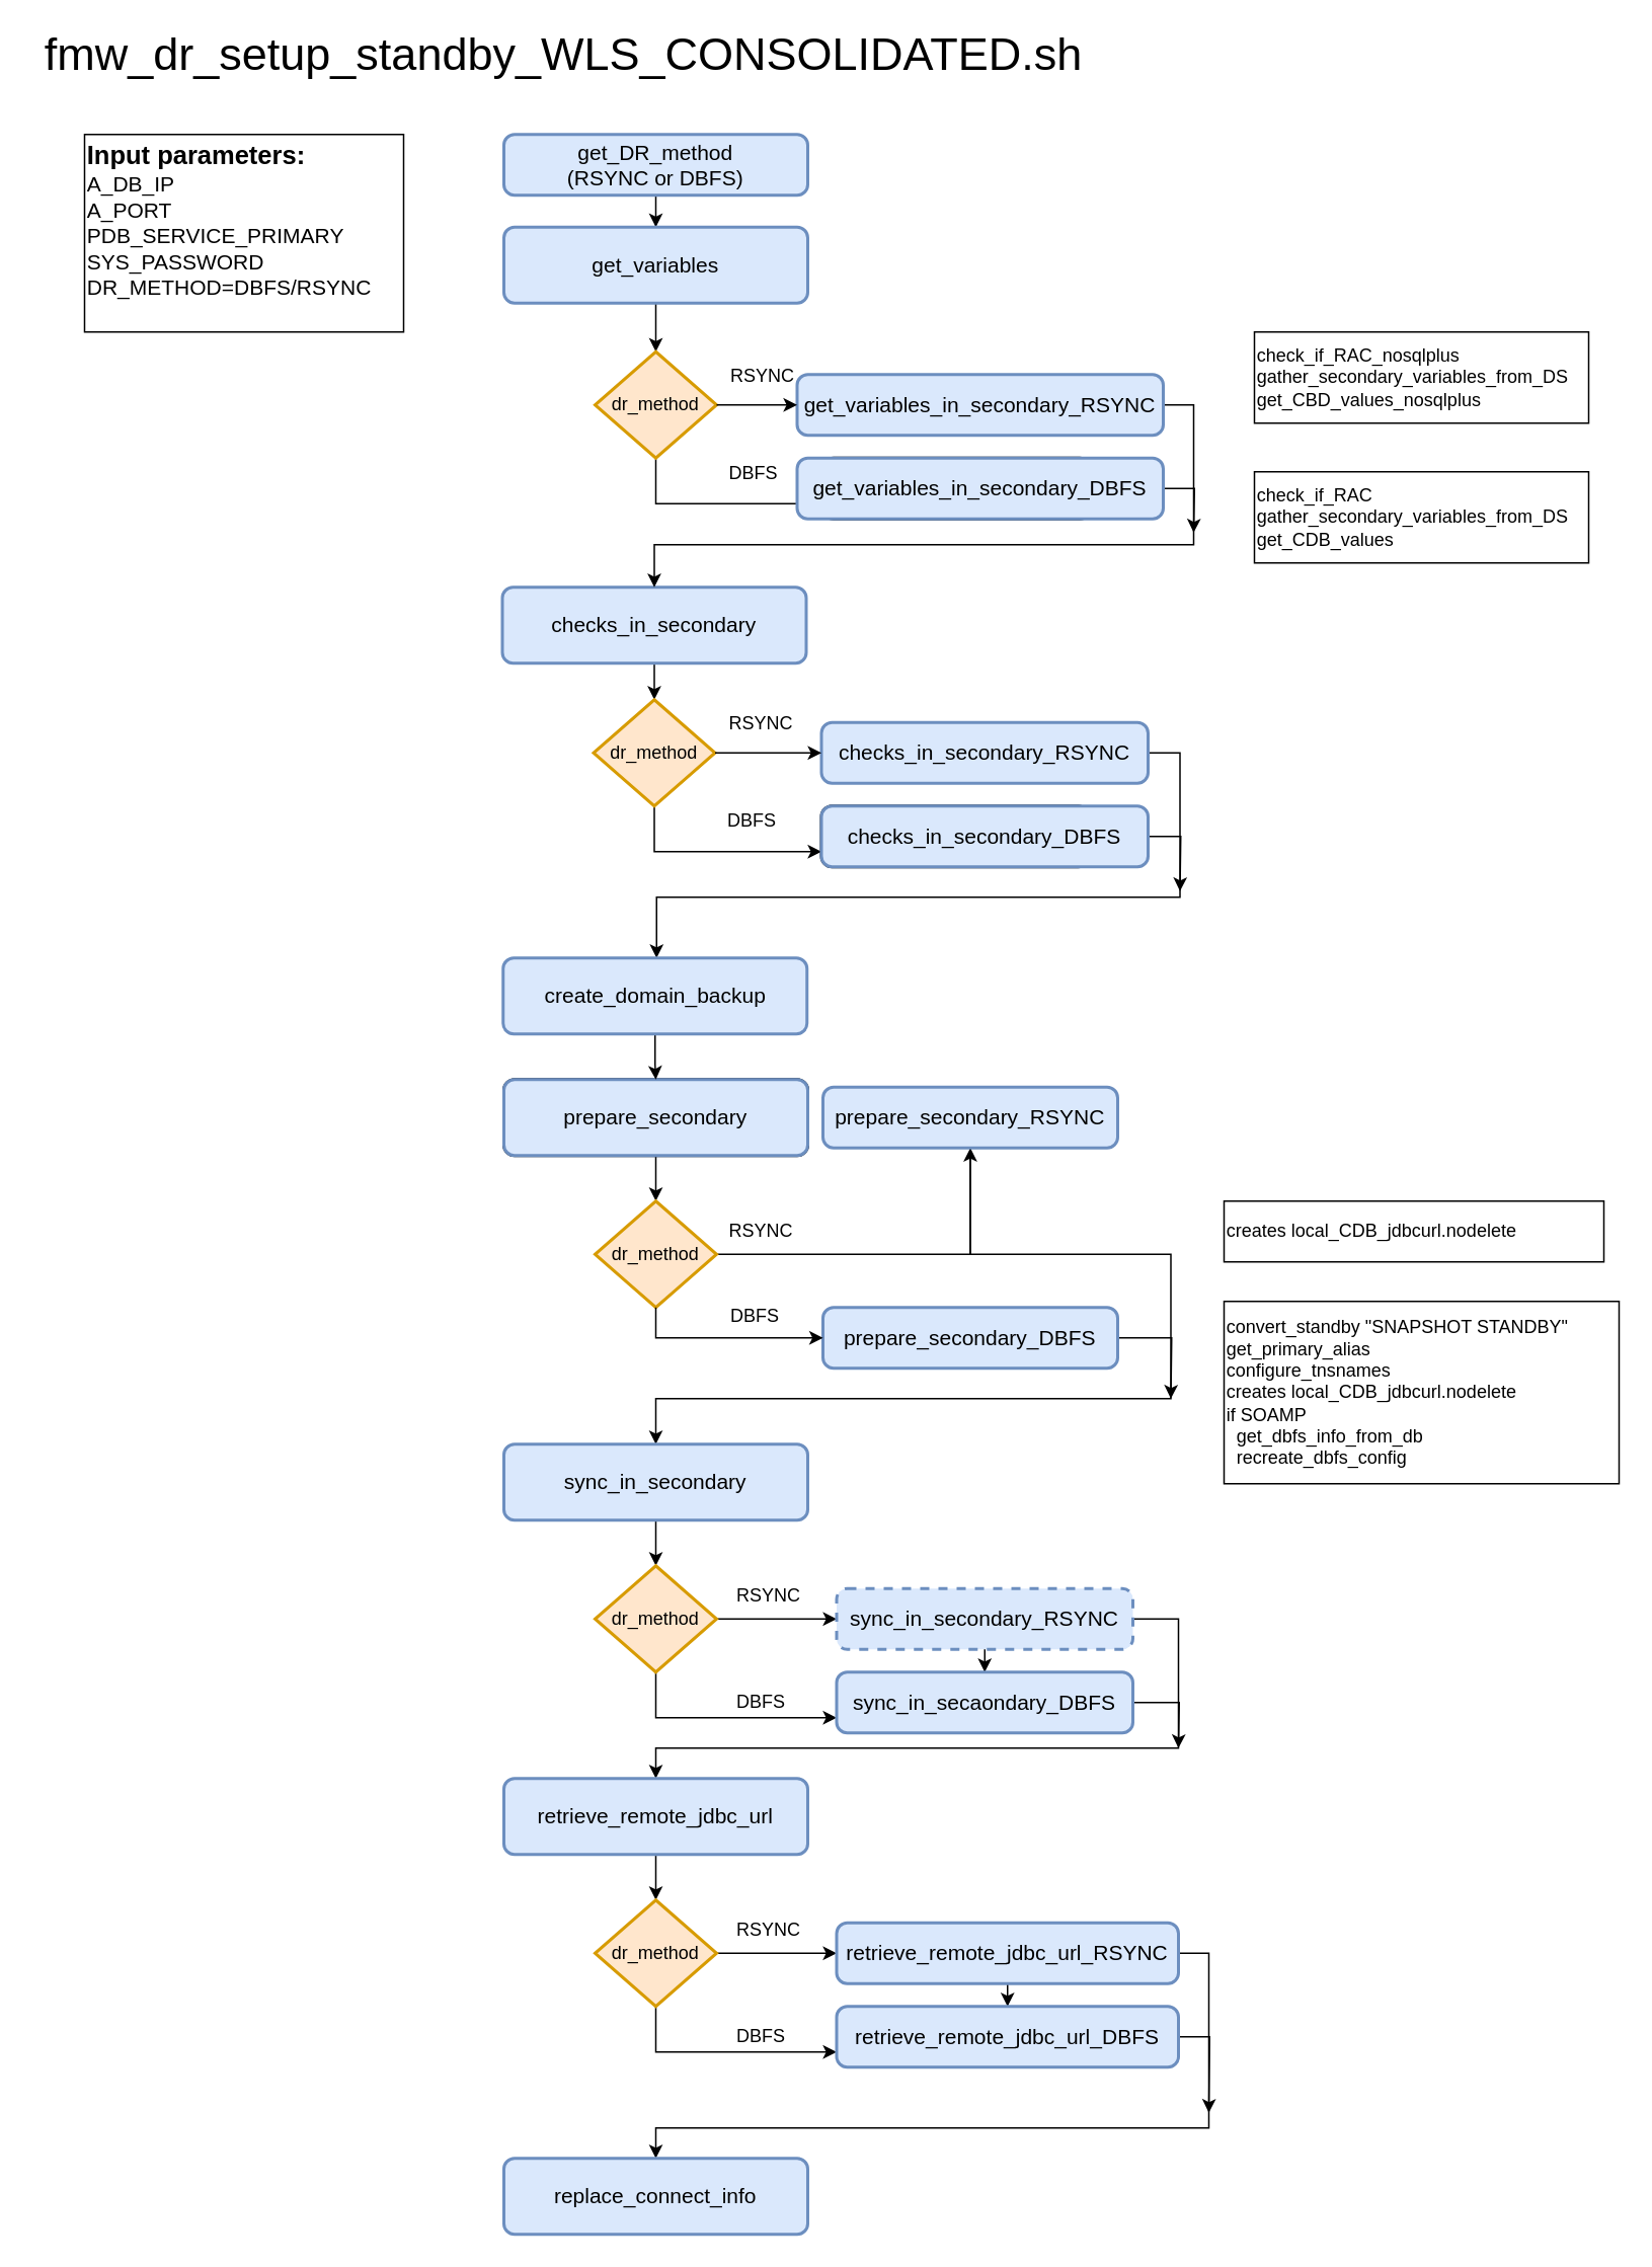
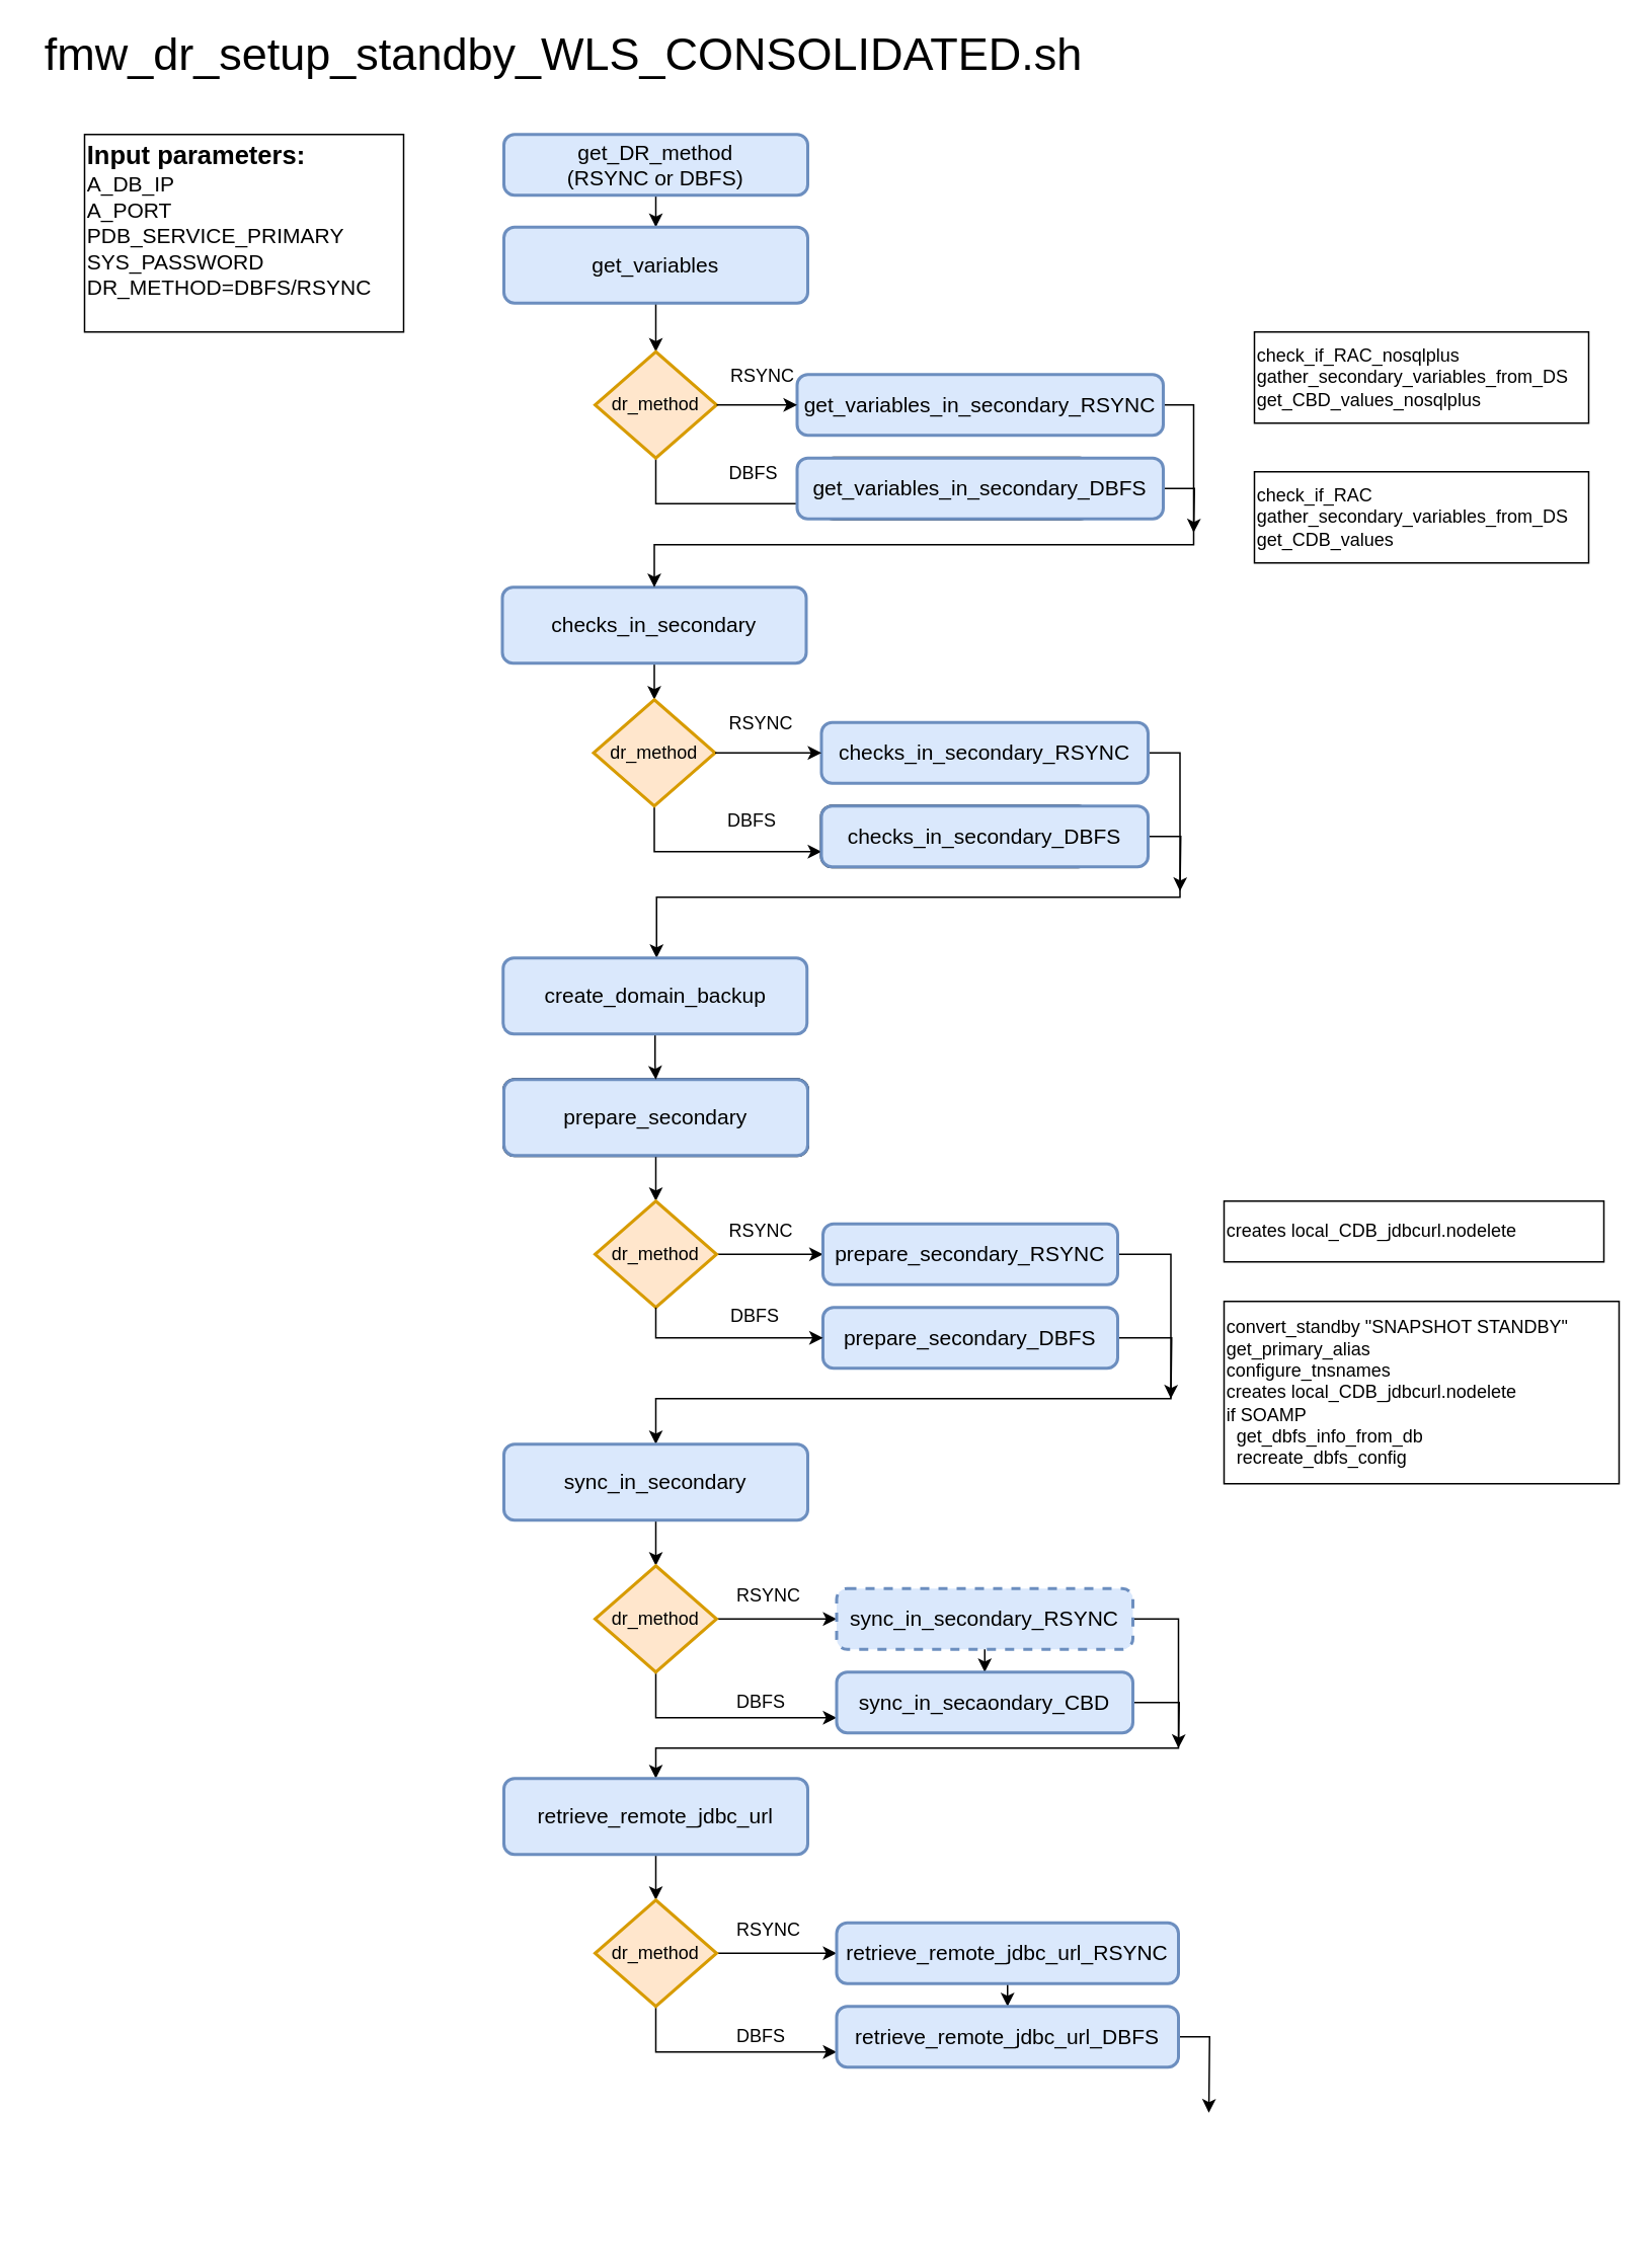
- <mxCell id="19" value="&lt;font style=&quot;font-size: 14px&quot;&gt;prepare_secondary_RSYNC&lt;/font&gt;" style="rounded=1;whiteSpace=wrap;html=1;absoluteArcSize=1;arcSize=14;strokeWidth=2;fillColor=#dae8fc;strokeColor=#6c8ebf;" parent="1" vertex="1"><mxGeometry x="541" y="715" width="194" height="40" as="geometry" /></mxCell>
+ <mxCell id="19" value="&lt;font style=&quot;font-size: 14px&quot;&gt;prepare_secondary_RSYNC&lt;/font&gt;" style="rounded=1;whiteSpace=wrap;html=1;absoluteArcSize=1;arcSize=14;strokeWidth=2;fillColor=#dae8fc;strokeColor=#6c8ebf;" parent="1" vertex="1"><mxGeometry x="541" y="805" width="194" height="40" as="geometry" /></mxCell>
- <mxCell id="31" value="&lt;font style=&quot;font-size: 14px&quot;&gt;sync_in_secaondary_DBFS&lt;/font&gt;" style="rounded=1;whiteSpace=wrap;html=1;absoluteArcSize=1;arcSize=14;strokeWidth=2;fillColor=#dae8fc;strokeColor=#6c8ebf;" parent="1" vertex="1"><mxGeometry x="550" y="1100" width="195" height="40" as="geometry" /></mxCell>
+ <mxCell id="31" value="&lt;font style=&quot;font-size: 14px&quot;&gt;sync_in_secaondary_CBD&lt;/font&gt;" style="rounded=1;whiteSpace=wrap;html=1;absoluteArcSize=1;arcSize=14;strokeWidth=2;fillColor=#dae8fc;strokeColor=#6c8ebf;" parent="1" vertex="1"><mxGeometry x="550" y="1100" width="195" height="40" as="geometry" /></mxCell>
- <mxCell id="64" style="edgeStyle=orthogonalEdgeStyle;rounded=0;orthogonalLoop=1;jettySize=auto;html=1;entryX=0.5;entryY=0;entryDx=0;entryDy=0;align=center;" parent="1" source="65" target="70" edge="1"><mxGeometry relative="1" as="geometry"><Array as="points"><mxPoint x="795" y="1285" /><mxPoint x="795" y="1400" /><mxPoint x="431" y="1400" /></Array></mxGeometry></mxCell>
- <mxCell id="70" value="&lt;font style=&quot;font-size: 14px&quot;&gt;replace_connect_info&lt;/font&gt;" style="rounded=1;whiteSpace=wrap;html=1;absoluteArcSize=1;arcSize=14;strokeWidth=2;fillColor=#dae8fc;strokeColor=#6c8ebf;align=center;horizontal=1;" parent="1" vertex="1"><mxGeometry x="331" y="1420" width="200" height="50" as="geometry" /></mxCell>
